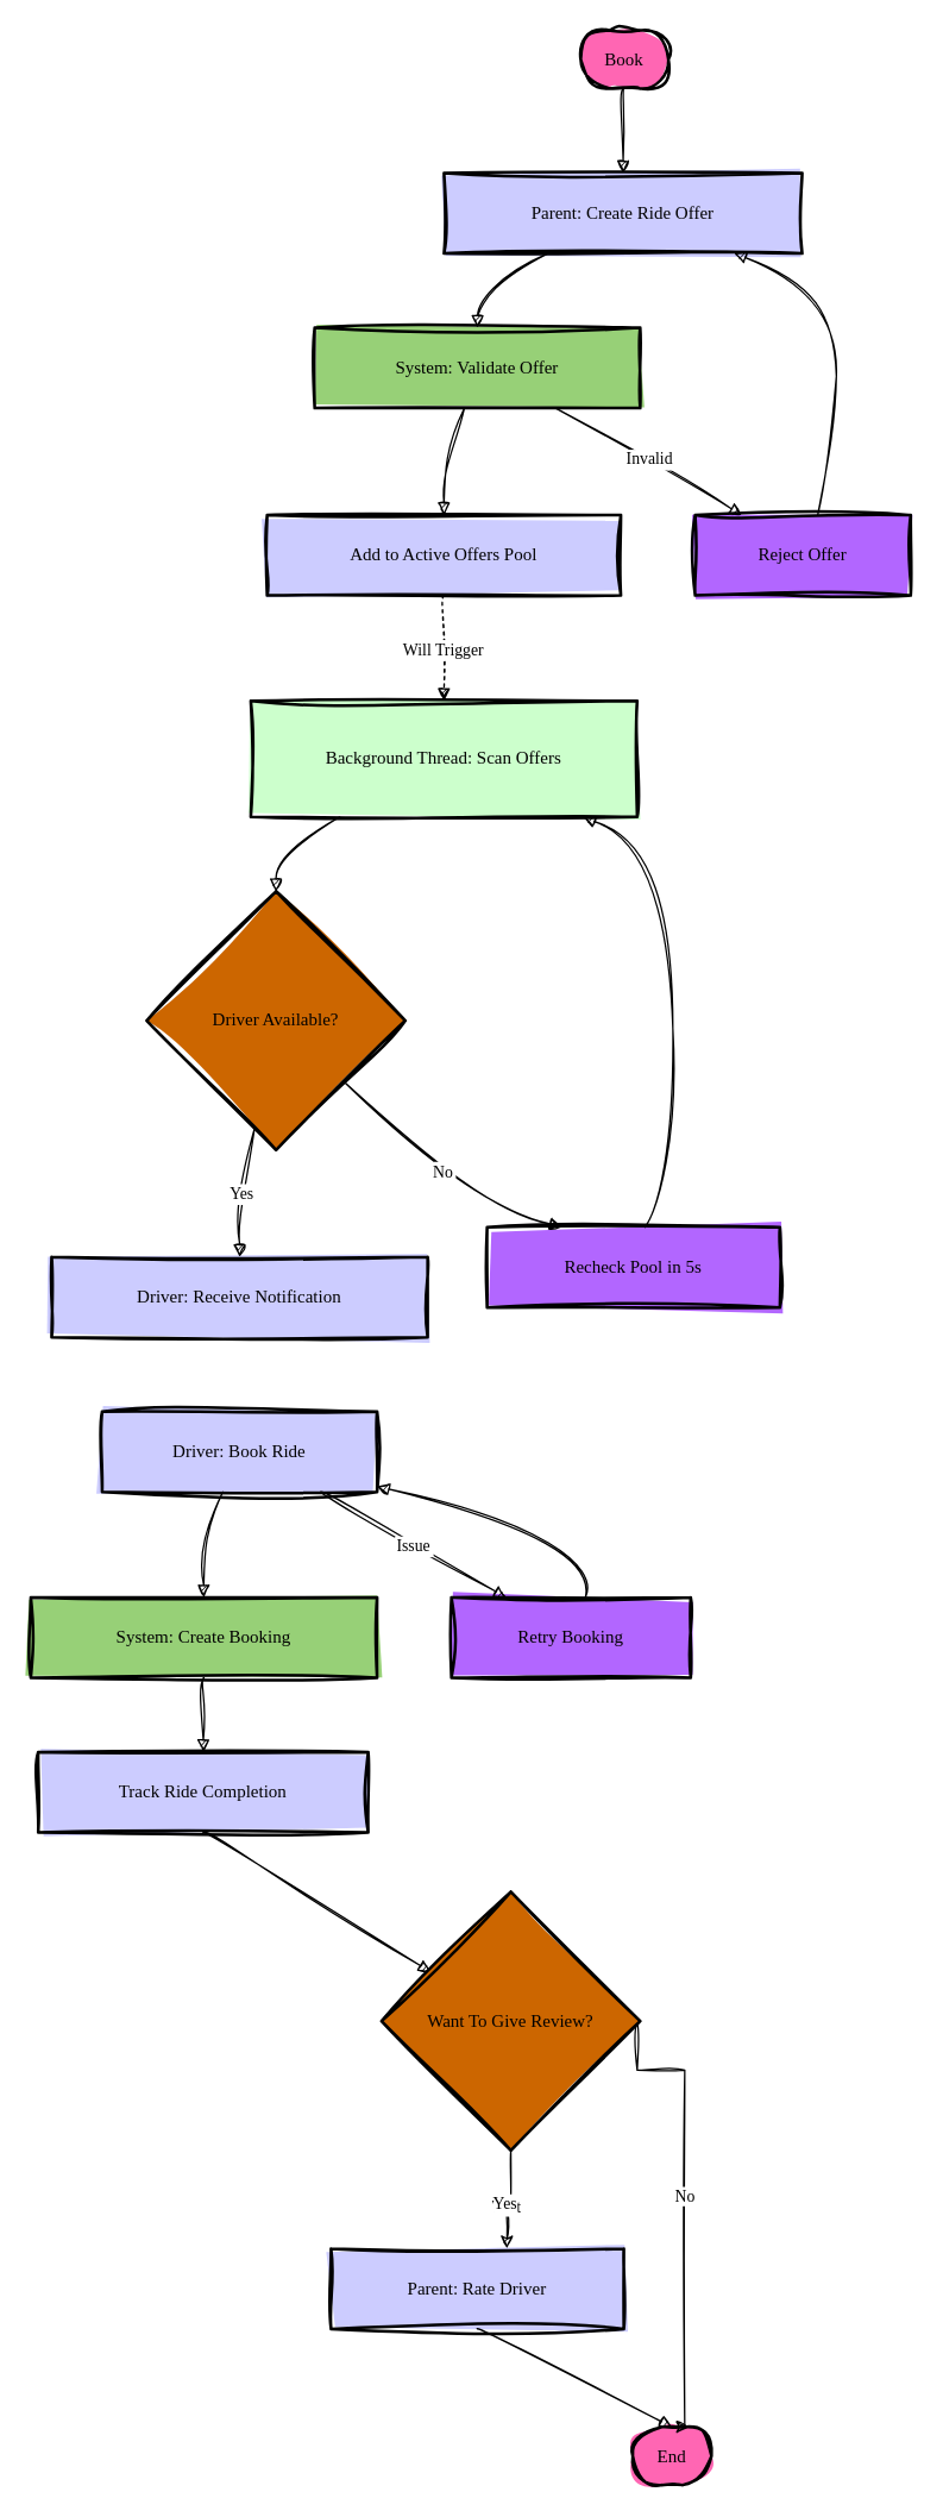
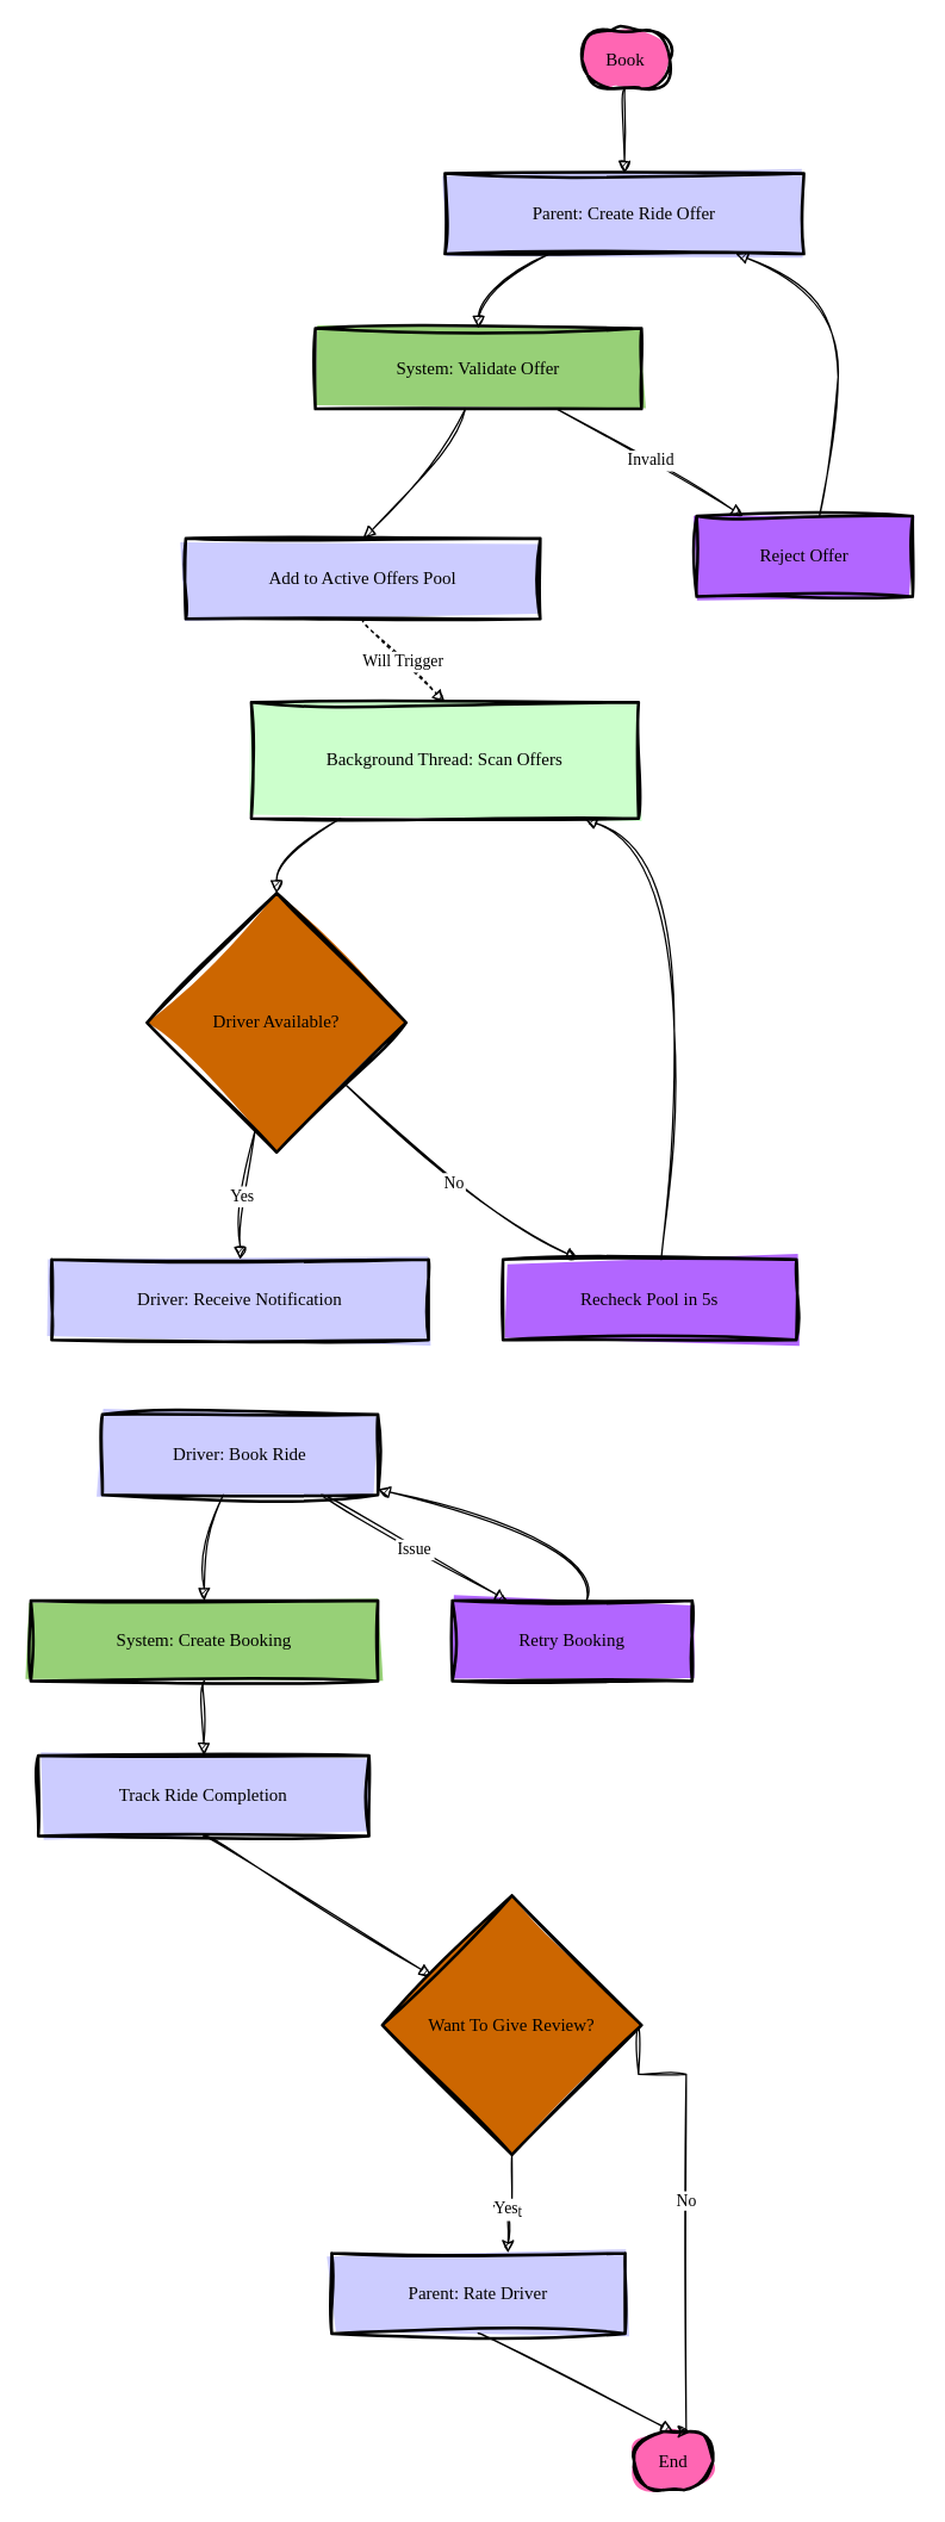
- <mxCell id="5" value="Add to Active Offers Pool" style="whiteSpace=wrap;strokeWidth=2;sketch=1;hachureGap=4;jiggle=2;curveFitting=1;fontFamily=Architects Daughter;fontSource=https%3A%2F%2Ffonts.googleapis.com%2Fcss%3Ffamily%3DArchitects%2BDaughter;fillStyle=solid;fillColor=#CCCCFF;" vertex="1" parent="1"><mxGeometry x="179" y="346" width="238" height="54" as="geometry" /></mxCell>
+ <mxCell id="5" value="Add to Active Offers Pool" style="whiteSpace=wrap;strokeWidth=2;sketch=1;hachureGap=4;jiggle=2;curveFitting=1;fontFamily=Architects Daughter;fontSource=https%3A%2F%2Ffonts.googleapis.com%2Fcss%3Ffamily%3DArchitects%2BDaughter;fillStyle=solid;fillColor=#CCCCFF;" vertex="1" parent="1"><mxGeometry x="124" y="361" width="238" height="54" as="geometry" /></mxCell>
- <mxCell id="14" value="Recheck Pool in 5s" style="whiteSpace=wrap;strokeWidth=2;sketch=1;hachureGap=4;jiggle=2;curveFitting=1;fontFamily=Architects Daughter;fontSource=https%3A%2F%2Ffonts.googleapis.com%2Fcss%3Ffamily%3DArchitects%2BDaughter;fillStyle=solid;fillColor=#B266FF;" vertex="1" parent="1"><mxGeometry x="327" y="825" width="197" height="54" as="geometry" /></mxCell>
+ <mxCell id="14" value="Recheck Pool in 5s" style="whiteSpace=wrap;strokeWidth=2;sketch=1;hachureGap=4;jiggle=2;curveFitting=1;fontFamily=Architects Daughter;fontSource=https%3A%2F%2Ffonts.googleapis.com%2Fcss%3Ffamily%3DArchitects%2BDaughter;fillStyle=solid;fillColor=#B266FF;" vertex="1" parent="1"><mxGeometry x="337" y="845" width="197" height="54" as="geometry" /></mxCell>
